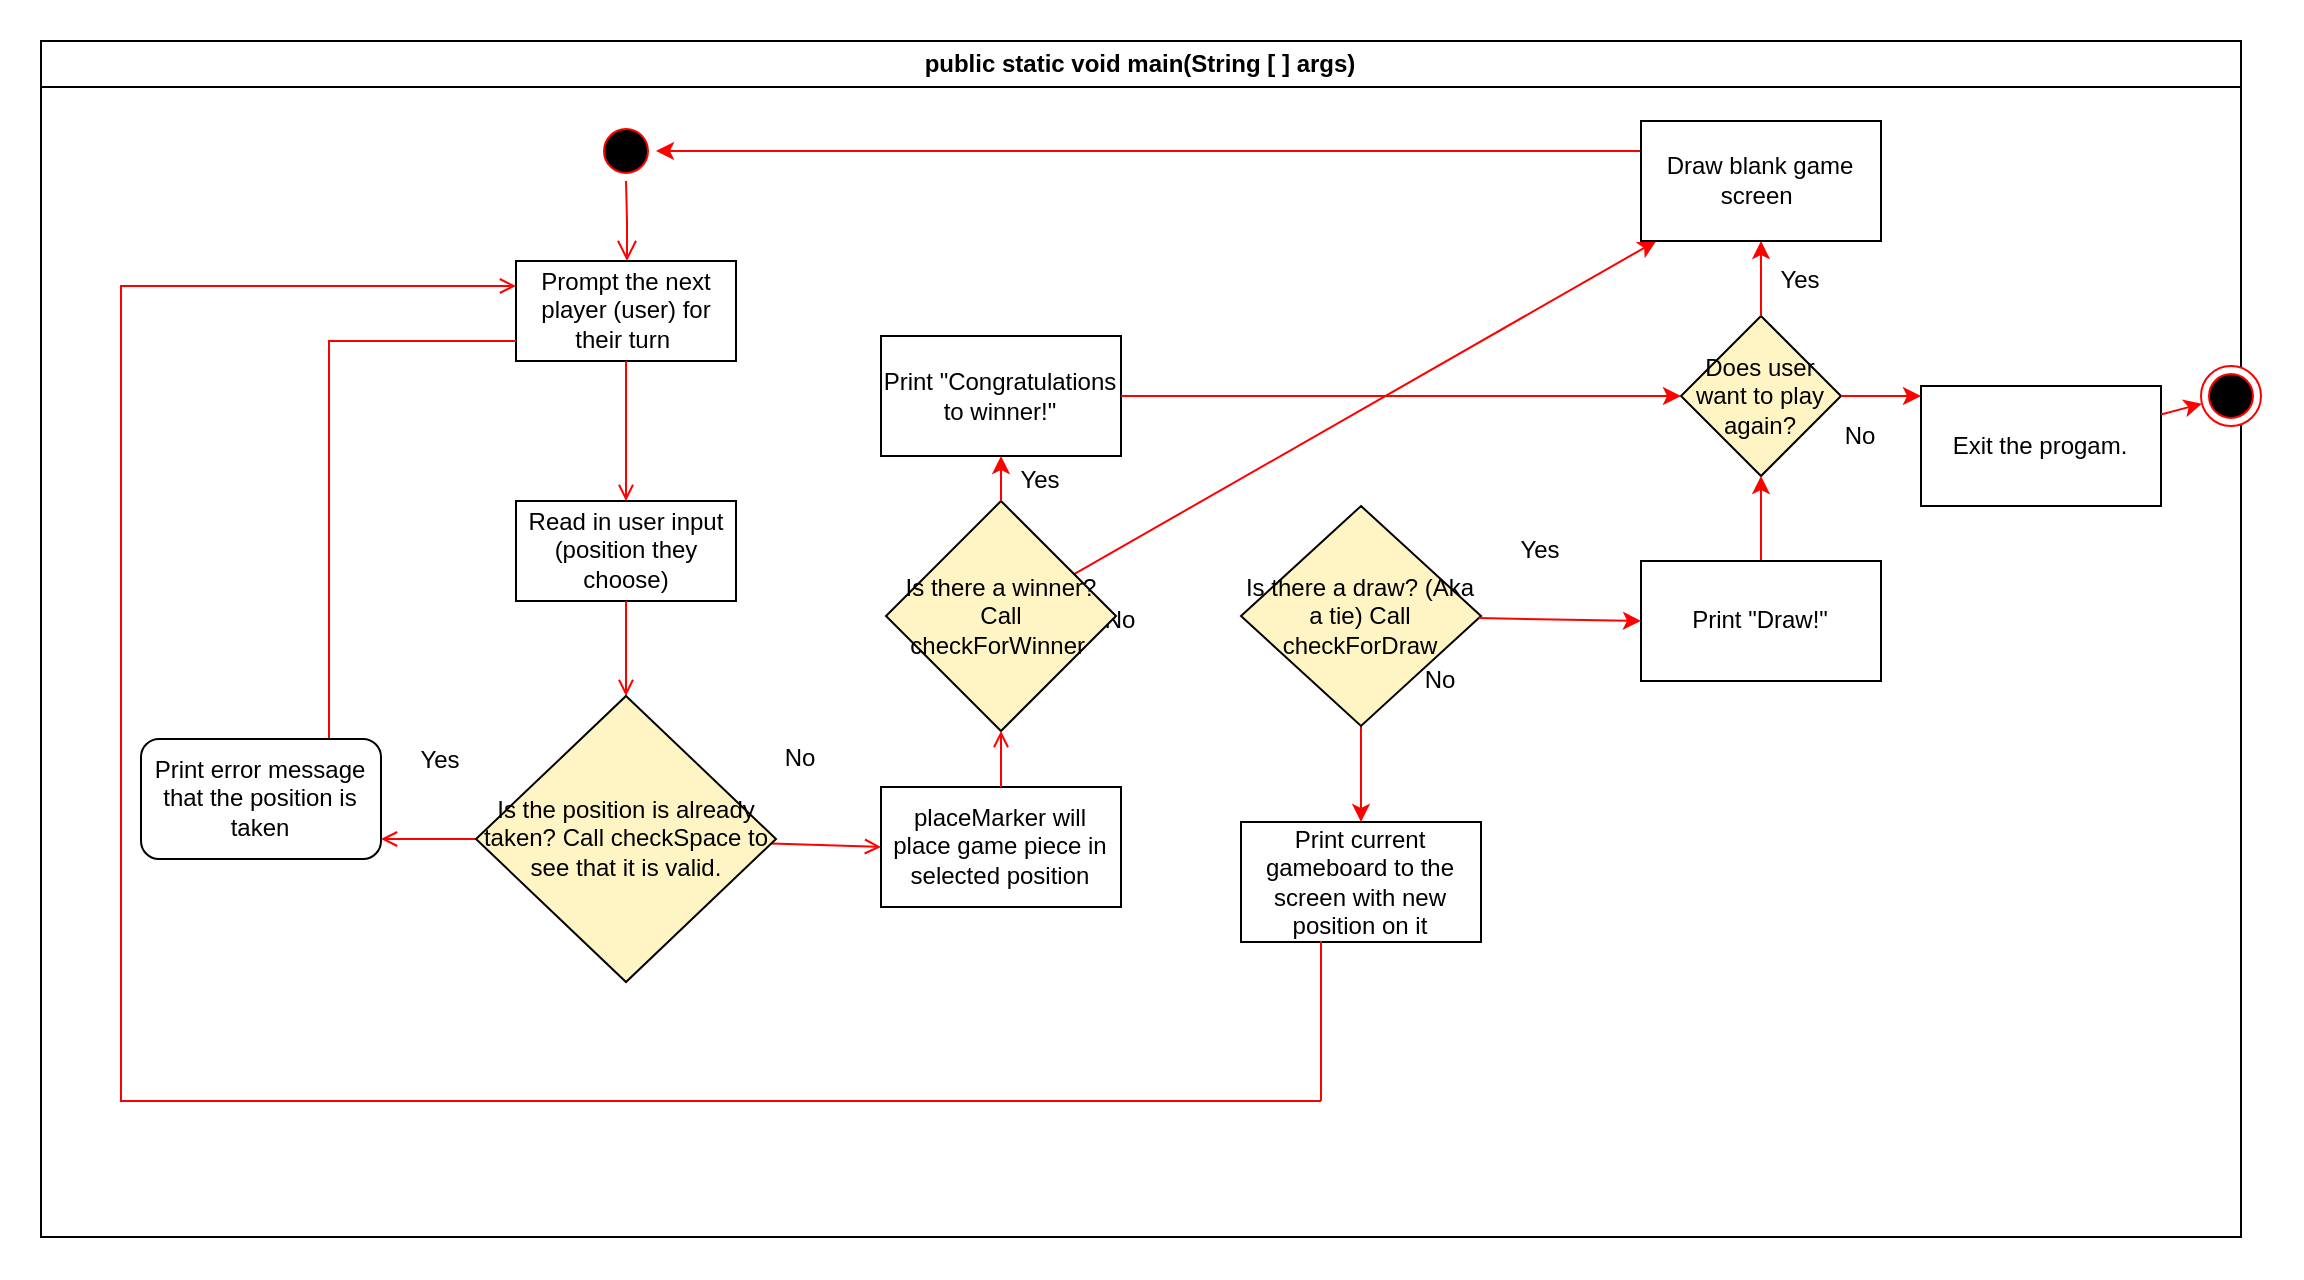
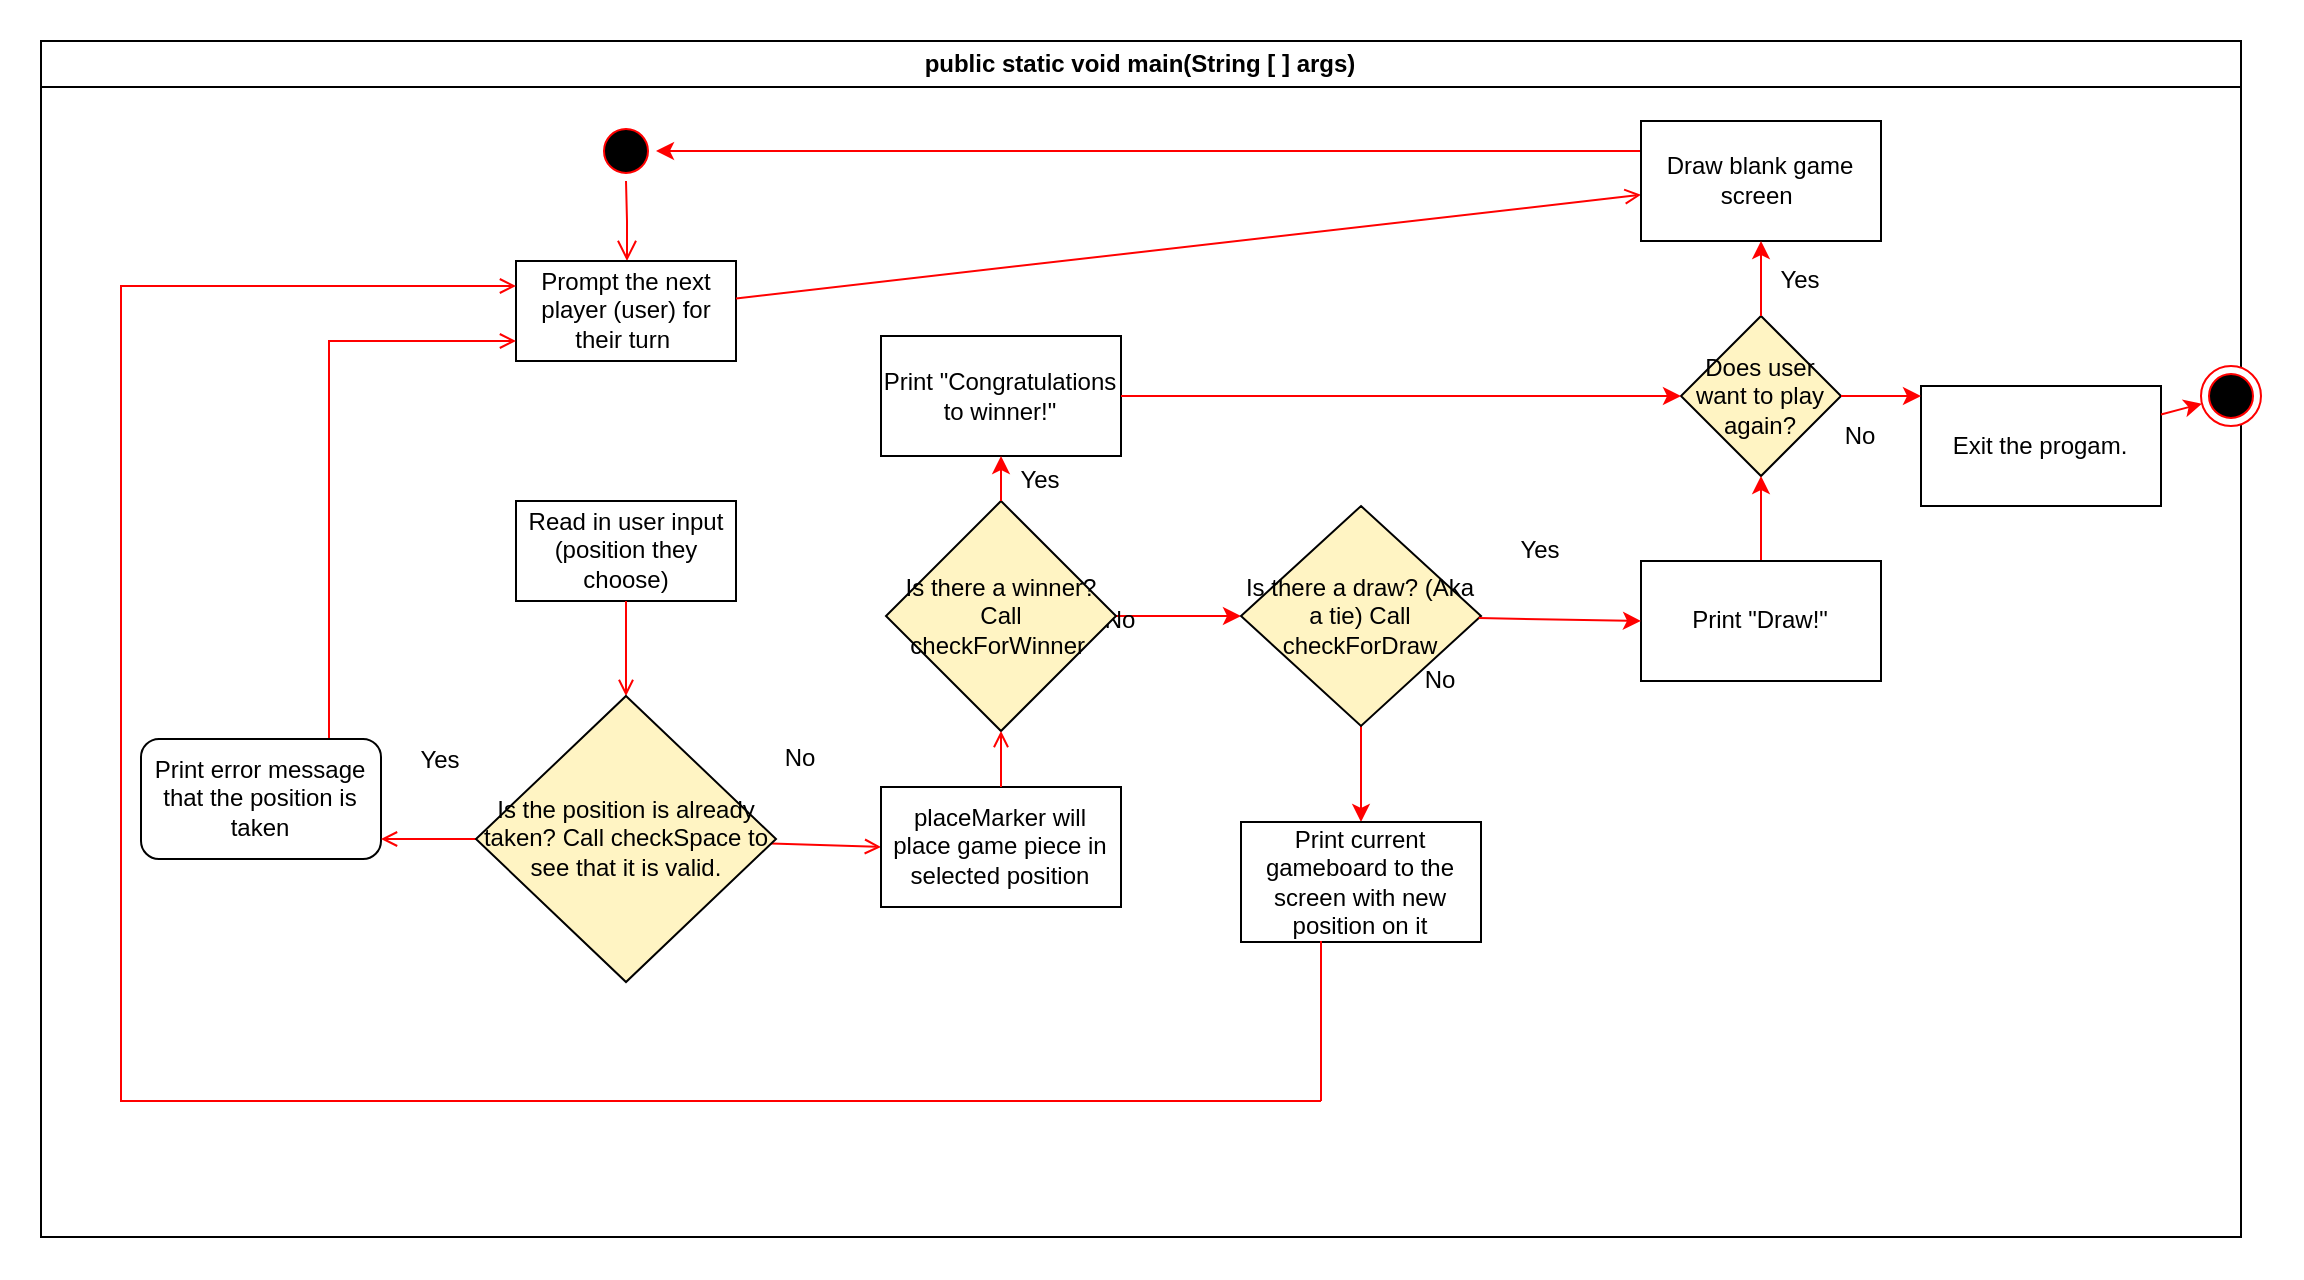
- <mxCell id="10" value="" style="edgeStyle=elbowEdgeStyle;elbow=horizontal;strokeColor=#FF0000;endArrow=none;endFill=1;rounded=0;exitX=0;exitY=0.5;exitDx=0;exitDy=0;" parent="2" source="15" target="6" edge="1"><mxGeometry width="100" height="100" relative="1" as="geometry"><mxPoint x="90" y="350" as="sourcePoint" /><mxPoint x="290" y="190" as="targetPoint" /><Array as="points"><mxPoint x="144" y="150" /></Array></mxGeometry></mxCell>
+ <mxCell id="10" value="" style="edgeStyle=elbowEdgeStyle;elbow=horizontal;strokeColor=#FF0000;endArrow=open;endFill=1;rounded=0;exitX=0;exitY=0.5;exitDx=0;exitDy=0;" parent="2" source="15" target="6" edge="1"><mxGeometry width="100" height="100" relative="1" as="geometry"><mxPoint x="90" y="350" as="sourcePoint" /><mxPoint x="290" y="190" as="targetPoint" /><Array as="points"><mxPoint x="144" y="150" /></Array></mxGeometry></mxCell>
- <mxCell id="8" value="" style="endArrow=open;strokeColor=#FF0000;endFill=1;rounded=0" parent="2" source="6" target="7" edge="1"><mxGeometry relative="1" as="geometry" /></mxCell>
+ <mxCell id="8" value="" style="endArrow=open;strokeColor=#FF0000;endFill=1;rounded=0;" parent="2" source="6" target="27" edge="1"><mxGeometry relative="1" as="geometry" /></mxCell>
- <mxCell id="19" value="" style="edgeStyle=none;rounded=0;orthogonalLoop=1;jettySize=auto;html=1;fontColor=#000000;strokeColor=#FF0000;" parent="2" source="29" edge="1" target="27"><mxGeometry relative="1" as="geometry"><mxPoint x="600" y="270" as="targetPoint" /></mxGeometry></mxCell>
+ <mxCell id="19" value="" style="edgeStyle=none;rounded=0;orthogonalLoop=1;jettySize=auto;html=1;entryX=0;entryY=0.5;entryDx=0;entryDy=0;fontColor=#000000;strokeColor=#FF0000;" parent="2" source="29" edge="1" target="33"><mxGeometry relative="1" as="geometry"><mxPoint x="600" y="270" as="targetPoint" /></mxGeometry></mxCell>
